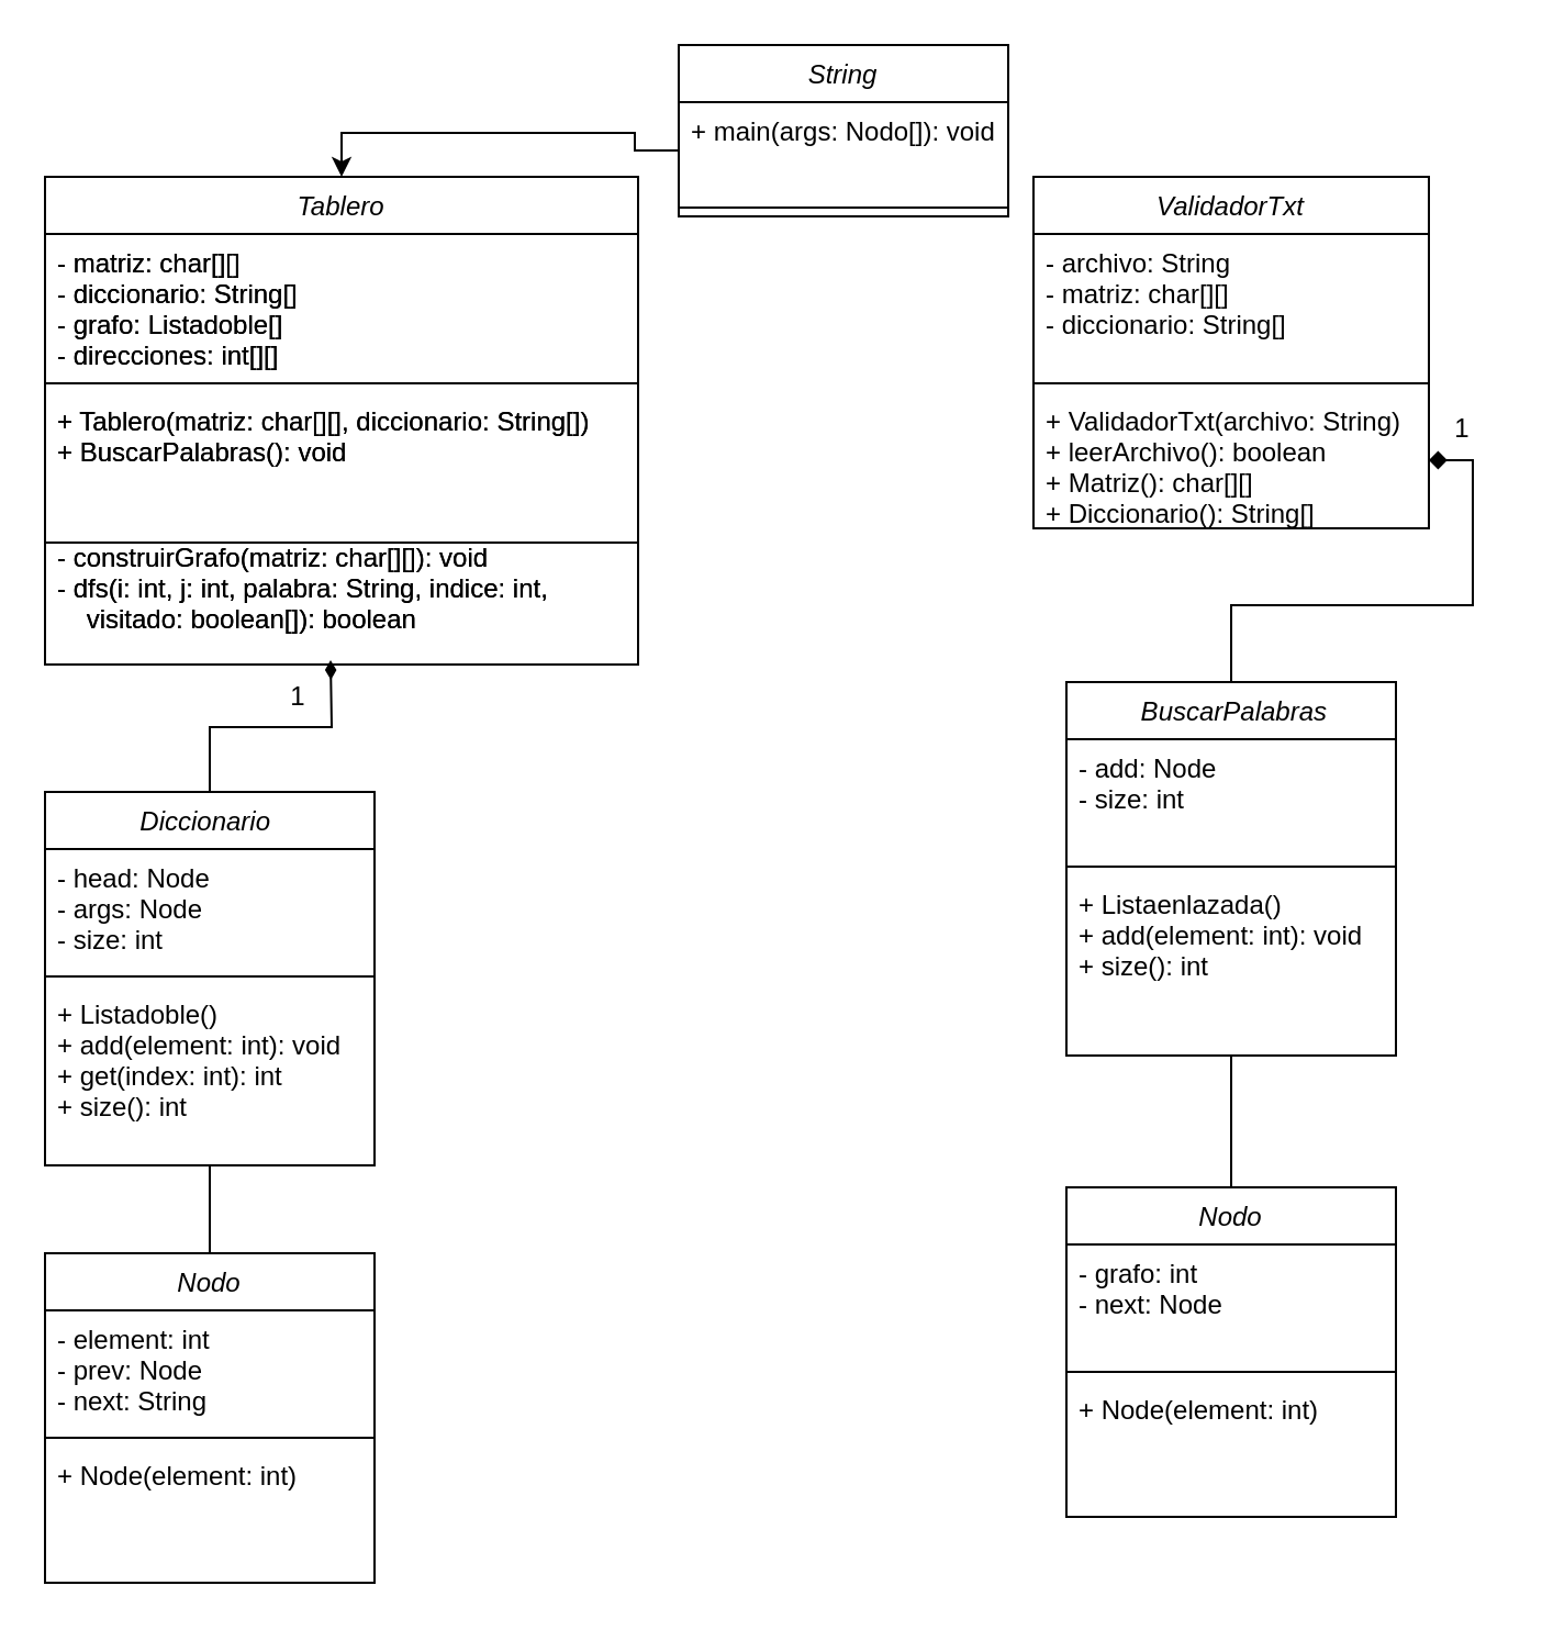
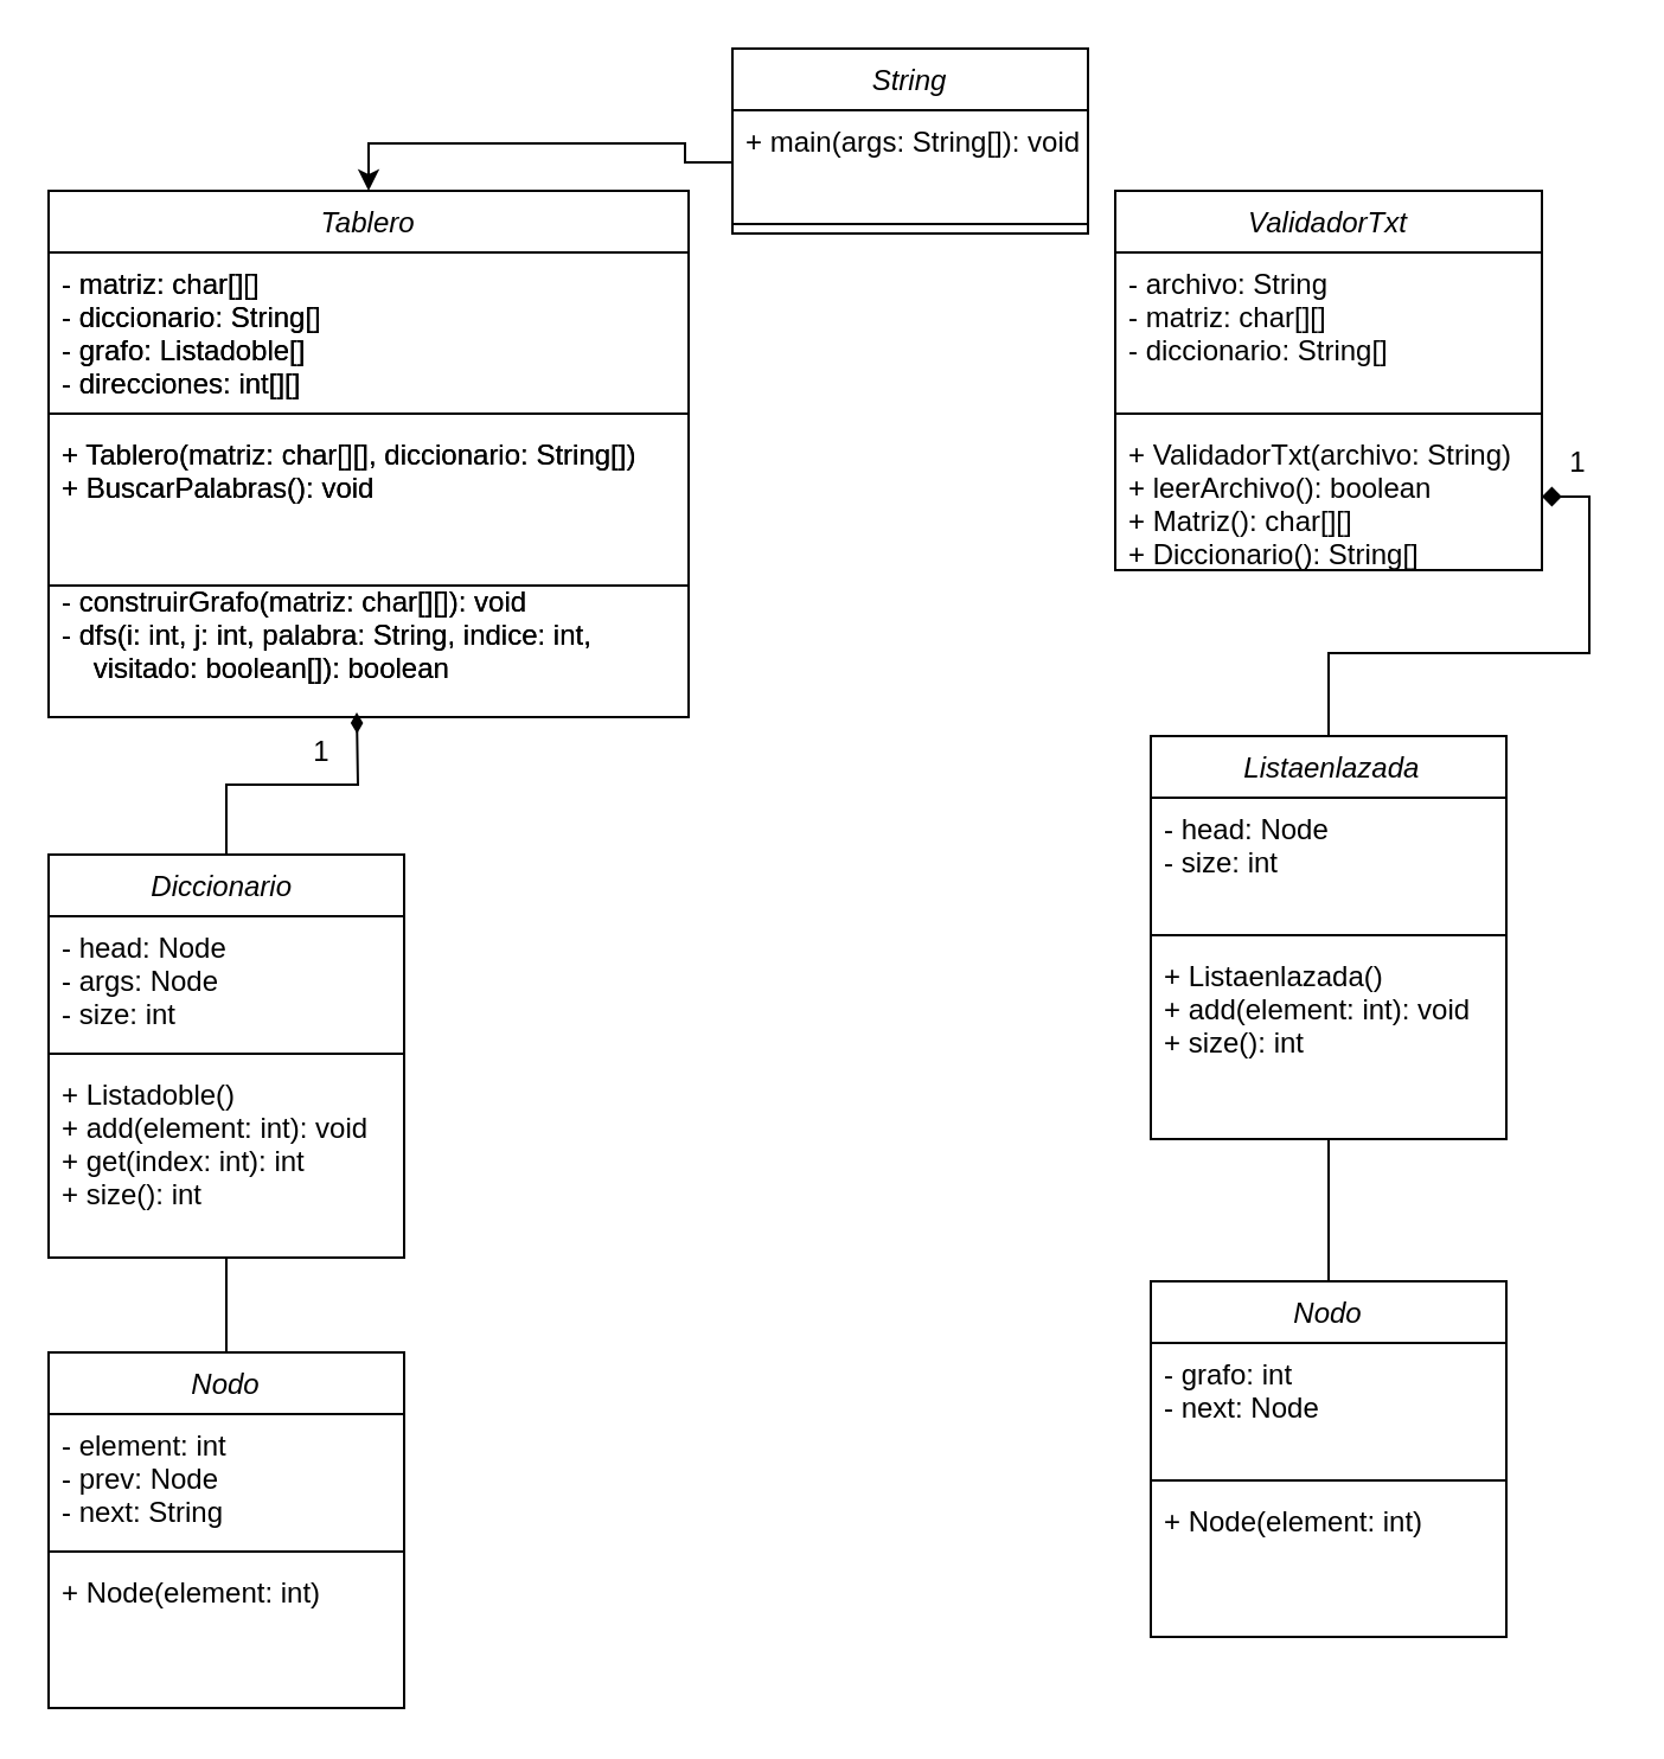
- <mxCell id="40" value="+ main(args: Nodo[]): void" style="text;align=left;verticalAlign=top;spacingLeft=4;spacingRight=4;overflow=hidden;rotatable=0;points=[[0,0.5],[1,0.5]];portConstraint=eastwest;" vertex="1" parent="39"><mxGeometry y="26" width="150" height="44" as="geometry" /></mxCell>
+ <mxCell id="40" value="+ main(args: String[]): void" style="text;align=left;verticalAlign=top;spacingLeft=4;spacingRight=4;overflow=hidden;rotatable=0;points=[[0,0.5],[1,0.5]];portConstraint=eastwest;" vertex="1" parent="39"><mxGeometry y="26" width="150" height="44" as="geometry" /></mxCell>
- <mxCell id="30" value=" BuscarPalabras" style="swimlane;fontStyle=2;align=center;verticalAlign=top;childLayout=stackLayout;horizontal=1;startSize=26;horizontalStack=0;resizeParent=1;resizeLast=0;collapsible=1;marginBottom=0;rounded=0;shadow=0;strokeWidth=1;" vertex="1" parent="1"><mxGeometry x="485" y="310" width="150" height="170" as="geometry"><mxRectangle x="220" y="120" width="160" height="26" as="alternateBounds" /></mxGeometry></mxCell>
+ <mxCell id="30" value=" Listaenlazada" style="swimlane;fontStyle=2;align=center;verticalAlign=top;childLayout=stackLayout;horizontal=1;startSize=26;horizontalStack=0;resizeParent=1;resizeLast=0;collapsible=1;marginBottom=0;rounded=0;shadow=0;strokeWidth=1;" vertex="1" parent="1"><mxGeometry x="485" y="310" width="150" height="170" as="geometry"><mxRectangle x="220" y="120" width="160" height="26" as="alternateBounds" /></mxGeometry></mxCell>
- <mxCell id="31" value="- add: Node&#10;- size: int          " style="text;align=left;verticalAlign=top;spacingLeft=4;spacingRight=4;overflow=hidden;rotatable=0;points=[[0,0.5],[1,0.5]];portConstraint=eastwest;" vertex="1" parent="30"><mxGeometry y="26" width="150" height="54" as="geometry" /></mxCell>
+ <mxCell id="31" value="- head: Node&#10;- size: int          " style="text;align=left;verticalAlign=top;spacingLeft=4;spacingRight=4;overflow=hidden;rotatable=0;points=[[0,0.5],[1,0.5]];portConstraint=eastwest;" vertex="1" parent="30"><mxGeometry y="26" width="150" height="54" as="geometry" /></mxCell>
